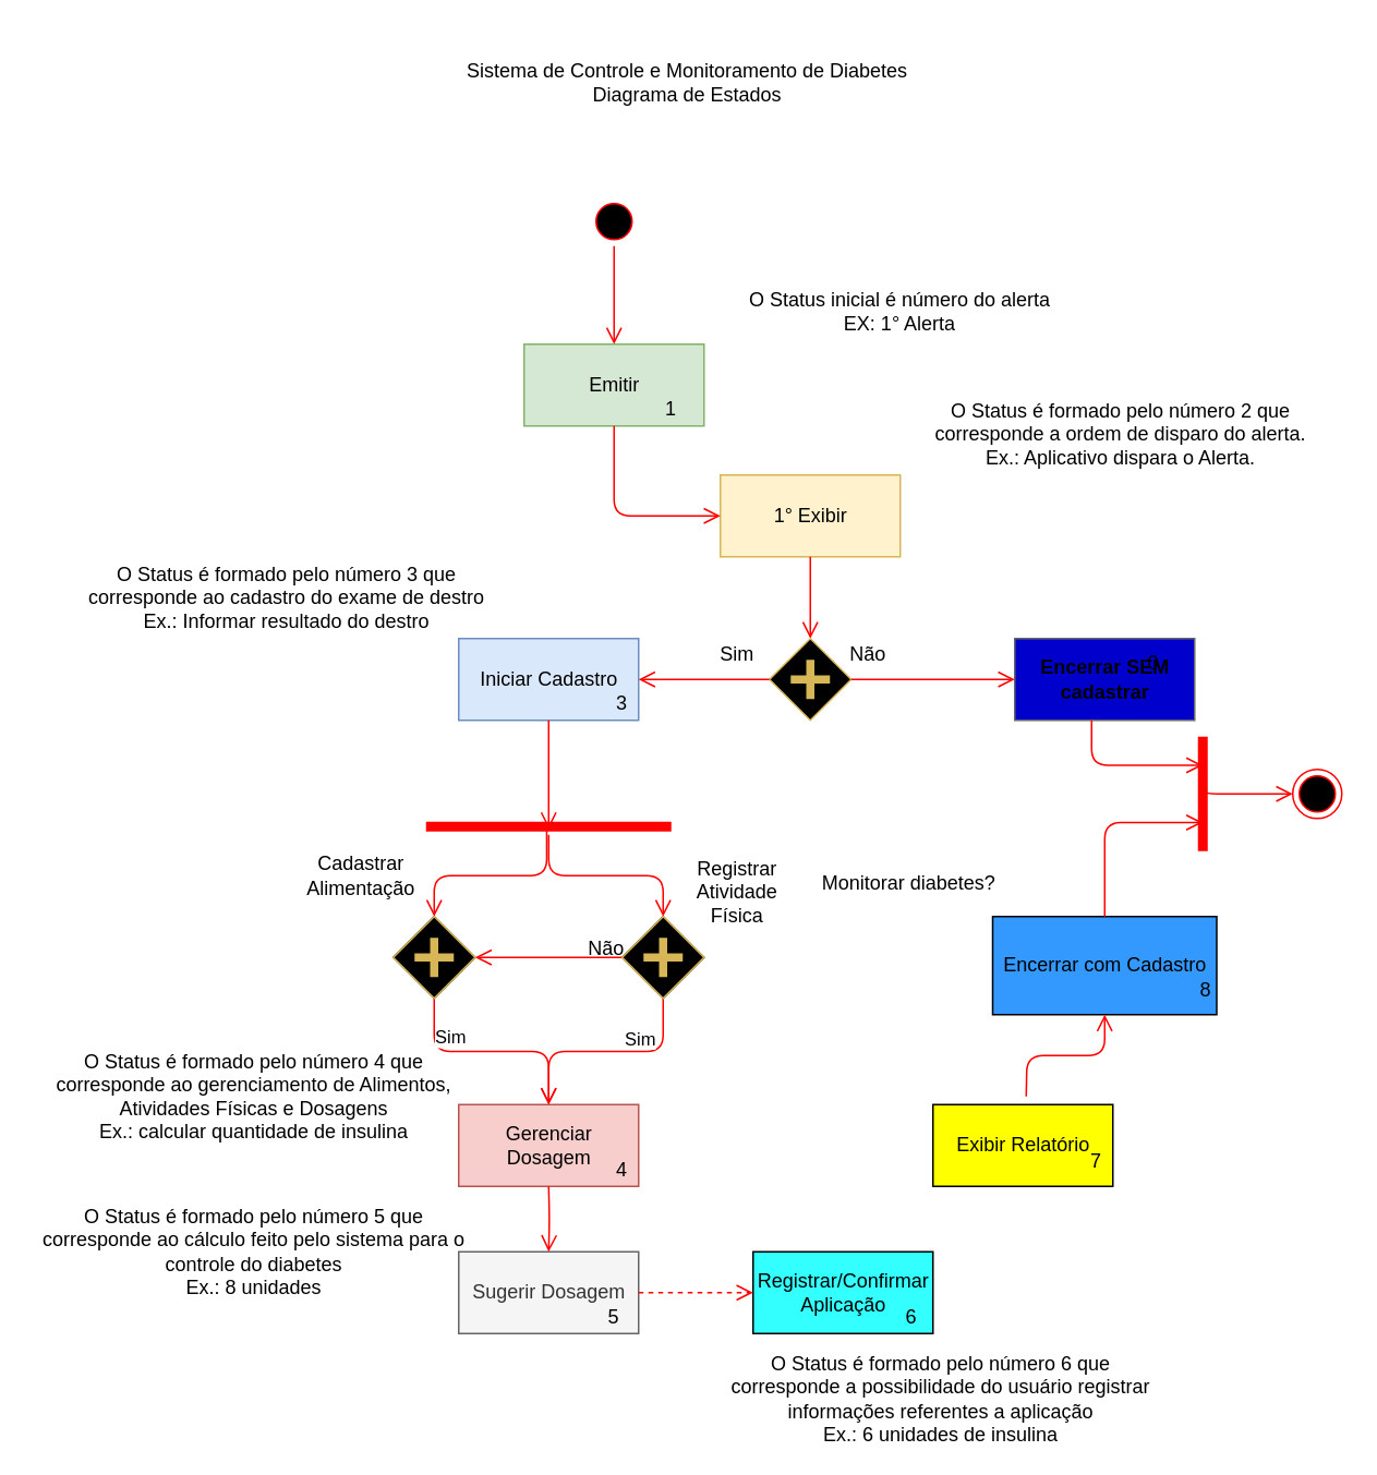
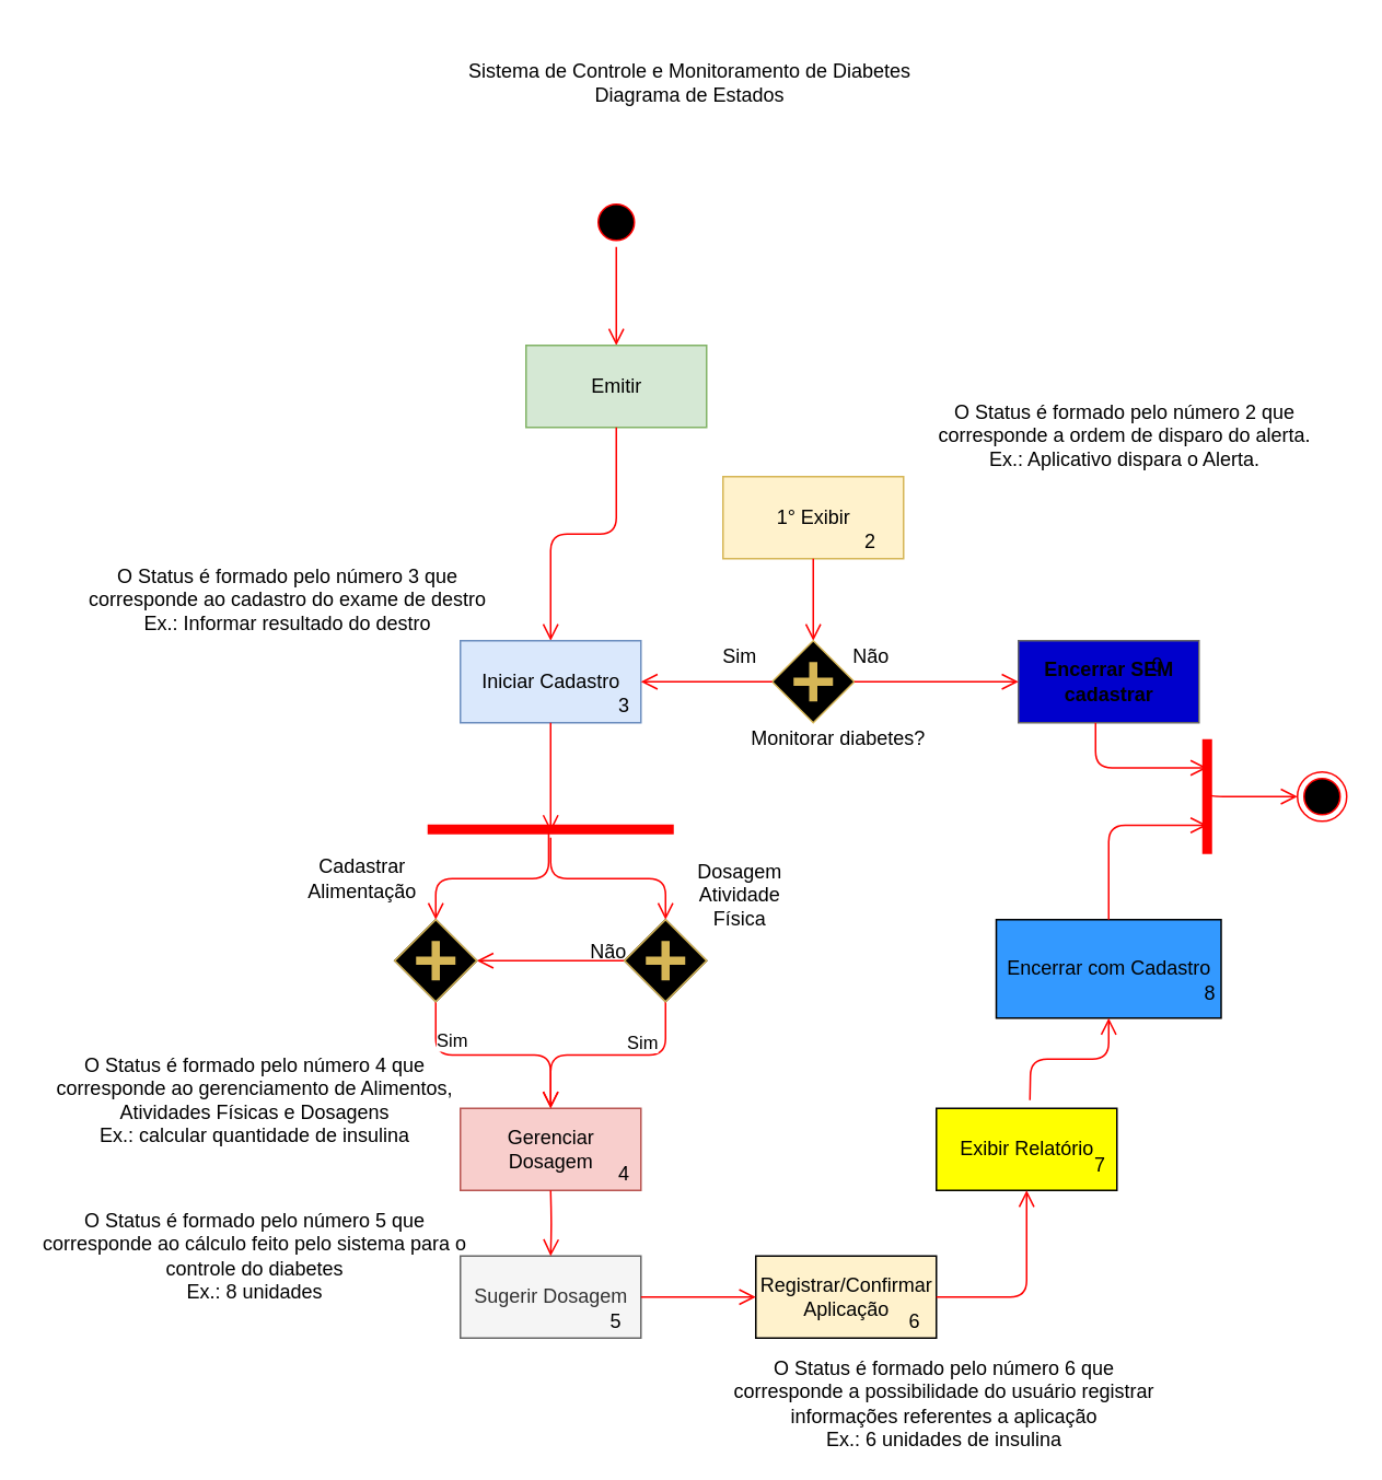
- <mxCell id="7" value="O Status inicial é número do alerta&lt;br&gt;EX: 1° Alerta" style="text;html=1;strokeColor=none;fillColor=none;align=center;verticalAlign=middle;whiteSpace=wrap;rounded=0;" vertex="1" parent="1"><mxGeometry x="450" y="180" width="200" height="20" as="geometry" /></mxCell>
- <mxCell id="6" value="1" style="text;html=1;strokeColor=none;fillColor=none;align=center;verticalAlign=middle;whiteSpace=wrap;rounded=0;" vertex="1" parent="1"><mxGeometry x="390" y="240" width="40" height="20" as="geometry" /></mxCell>
- <mxCell id="9" value="" style="edgeStyle=orthogonalEdgeStyle;html=1;verticalAlign=bottom;endArrow=open;endSize=8;strokeColor=#ff0000;entryX=0;entryY=0.5;entryDx=0;entryDy=0;exitX=0.5;exitY=1;exitDx=0;exitDy=0;" edge="1" parent="1" source="5" target="8"><mxGeometry relative="1" as="geometry"><mxPoint x="385" y="220" as="targetPoint" /><mxPoint x="385" y="160" as="sourcePoint" /></mxGeometry></mxCell>
+ <mxCell id="9" value="" style="edgeStyle=orthogonalEdgeStyle;html=1;verticalAlign=bottom;endArrow=open;endSize=8;strokeColor=#ff0000;exitX=0.5;exitY=1;exitDx=0;exitDy=0;" edge="1" parent="1" source="5" target="16"><mxGeometry relative="1" as="geometry"><mxPoint x="385" y="220" as="targetPoint" /><mxPoint x="385" y="160" as="sourcePoint" /></mxGeometry></mxCell>
+ <mxCell id="10" value="2" style="text;html=1;strokeColor=none;fillColor=none;align=center;verticalAlign=middle;whiteSpace=wrap;rounded=0;" vertex="1" parent="1"><mxGeometry x="510" y="320" width="40" height="20" as="geometry" /></mxCell>
- <mxCell id="22" value="Monitorar diabetes?" style="text;html=1;align=center;verticalAlign=middle;resizable=0;points=[];autosize=1;" vertex="1" parent="1"><mxGeometry x="495" y="530" width="120" height="20" as="geometry" /></mxCell>
+ <mxCell id="22" value="Monitorar diabetes?" style="text;html=1;align=center;verticalAlign=middle;resizable=0;points=[];autosize=1;" vertex="1" parent="1"><mxGeometry x="450" y="440" width="120" height="20" as="geometry" /></mxCell>
- <mxCell id="30" value="Registrar&lt;br&gt;Atividade&lt;br&gt;Física" style="text;html=1;align=center;verticalAlign=middle;resizable=0;points=[];autosize=1;" vertex="1" parent="1"><mxGeometry x="420" y="520" width="60" height="50" as="geometry" /></mxCell>
+ <mxCell id="30" value="Dosagem&lt;br&gt;Atividade&lt;br&gt;Física" style="text;html=1;align=center;verticalAlign=middle;resizable=0;points=[];autosize=1;" vertex="1" parent="1"><mxGeometry x="420" y="520" width="60" height="50" as="geometry" /></mxCell>
+ <mxCell id="51" value="" style="edgeStyle=orthogonalEdgeStyle;html=1;verticalAlign=bottom;endArrow=open;endSize=8;strokeColor=#ff0000;entryX=0.5;entryY=1;entryDx=0;entryDy=0;exitX=1;exitY=0.5;exitDx=0;exitDy=0;" edge="1" parent="1" source="46" target="50"><mxGeometry relative="1" as="geometry"><mxPoint x="470" y="800" as="targetPoint" /><mxPoint x="400" y="800" as="sourcePoint" /></mxGeometry></mxCell>
- <mxCell id="49" value="" style="edgeStyle=orthogonalEdgeStyle;html=1;verticalAlign=bottom;endArrow=open;endSize=8;strokeColor=#ff0000;entryX=0;entryY=0.5;entryDx=0;entryDy=0;exitX=1;exitY=0.5;exitDx=0;exitDy=0;dashed=1;" edge="1" parent="1" source="42" target="46"><mxGeometry relative="1" as="geometry"><mxPoint x="345" y="775" as="targetPoint" /><mxPoint x="345" y="735" as="sourcePoint" /></mxGeometry></mxCell>
+ <mxCell id="49" value="" style="edgeStyle=orthogonalEdgeStyle;html=1;verticalAlign=bottom;endArrow=open;endSize=8;strokeColor=#ff0000;entryX=0;entryY=0.5;entryDx=0;entryDy=0;exitX=1;exitY=0.5;exitDx=0;exitDy=0;" edge="1" parent="1" source="42" target="46"><mxGeometry relative="1" as="geometry"><mxPoint x="345" y="775" as="targetPoint" /><mxPoint x="345" y="735" as="sourcePoint" /></mxGeometry></mxCell>
- <mxCell id="46" value="Registrar/Confirmar&lt;br&gt;Aplicação" style="html=1;fillColor=#33FFFF;" vertex="1" parent="1"><mxGeometry x="460" y="765" width="110" height="50" as="geometry" /></mxCell>
+ <mxCell id="46" value="Registrar/Confirmar&lt;br&gt;Aplicação" style="html=1;fillColor=#fff2cc;" vertex="1" parent="1"><mxGeometry x="460" y="765" width="110" height="50" as="geometry" /></mxCell>
